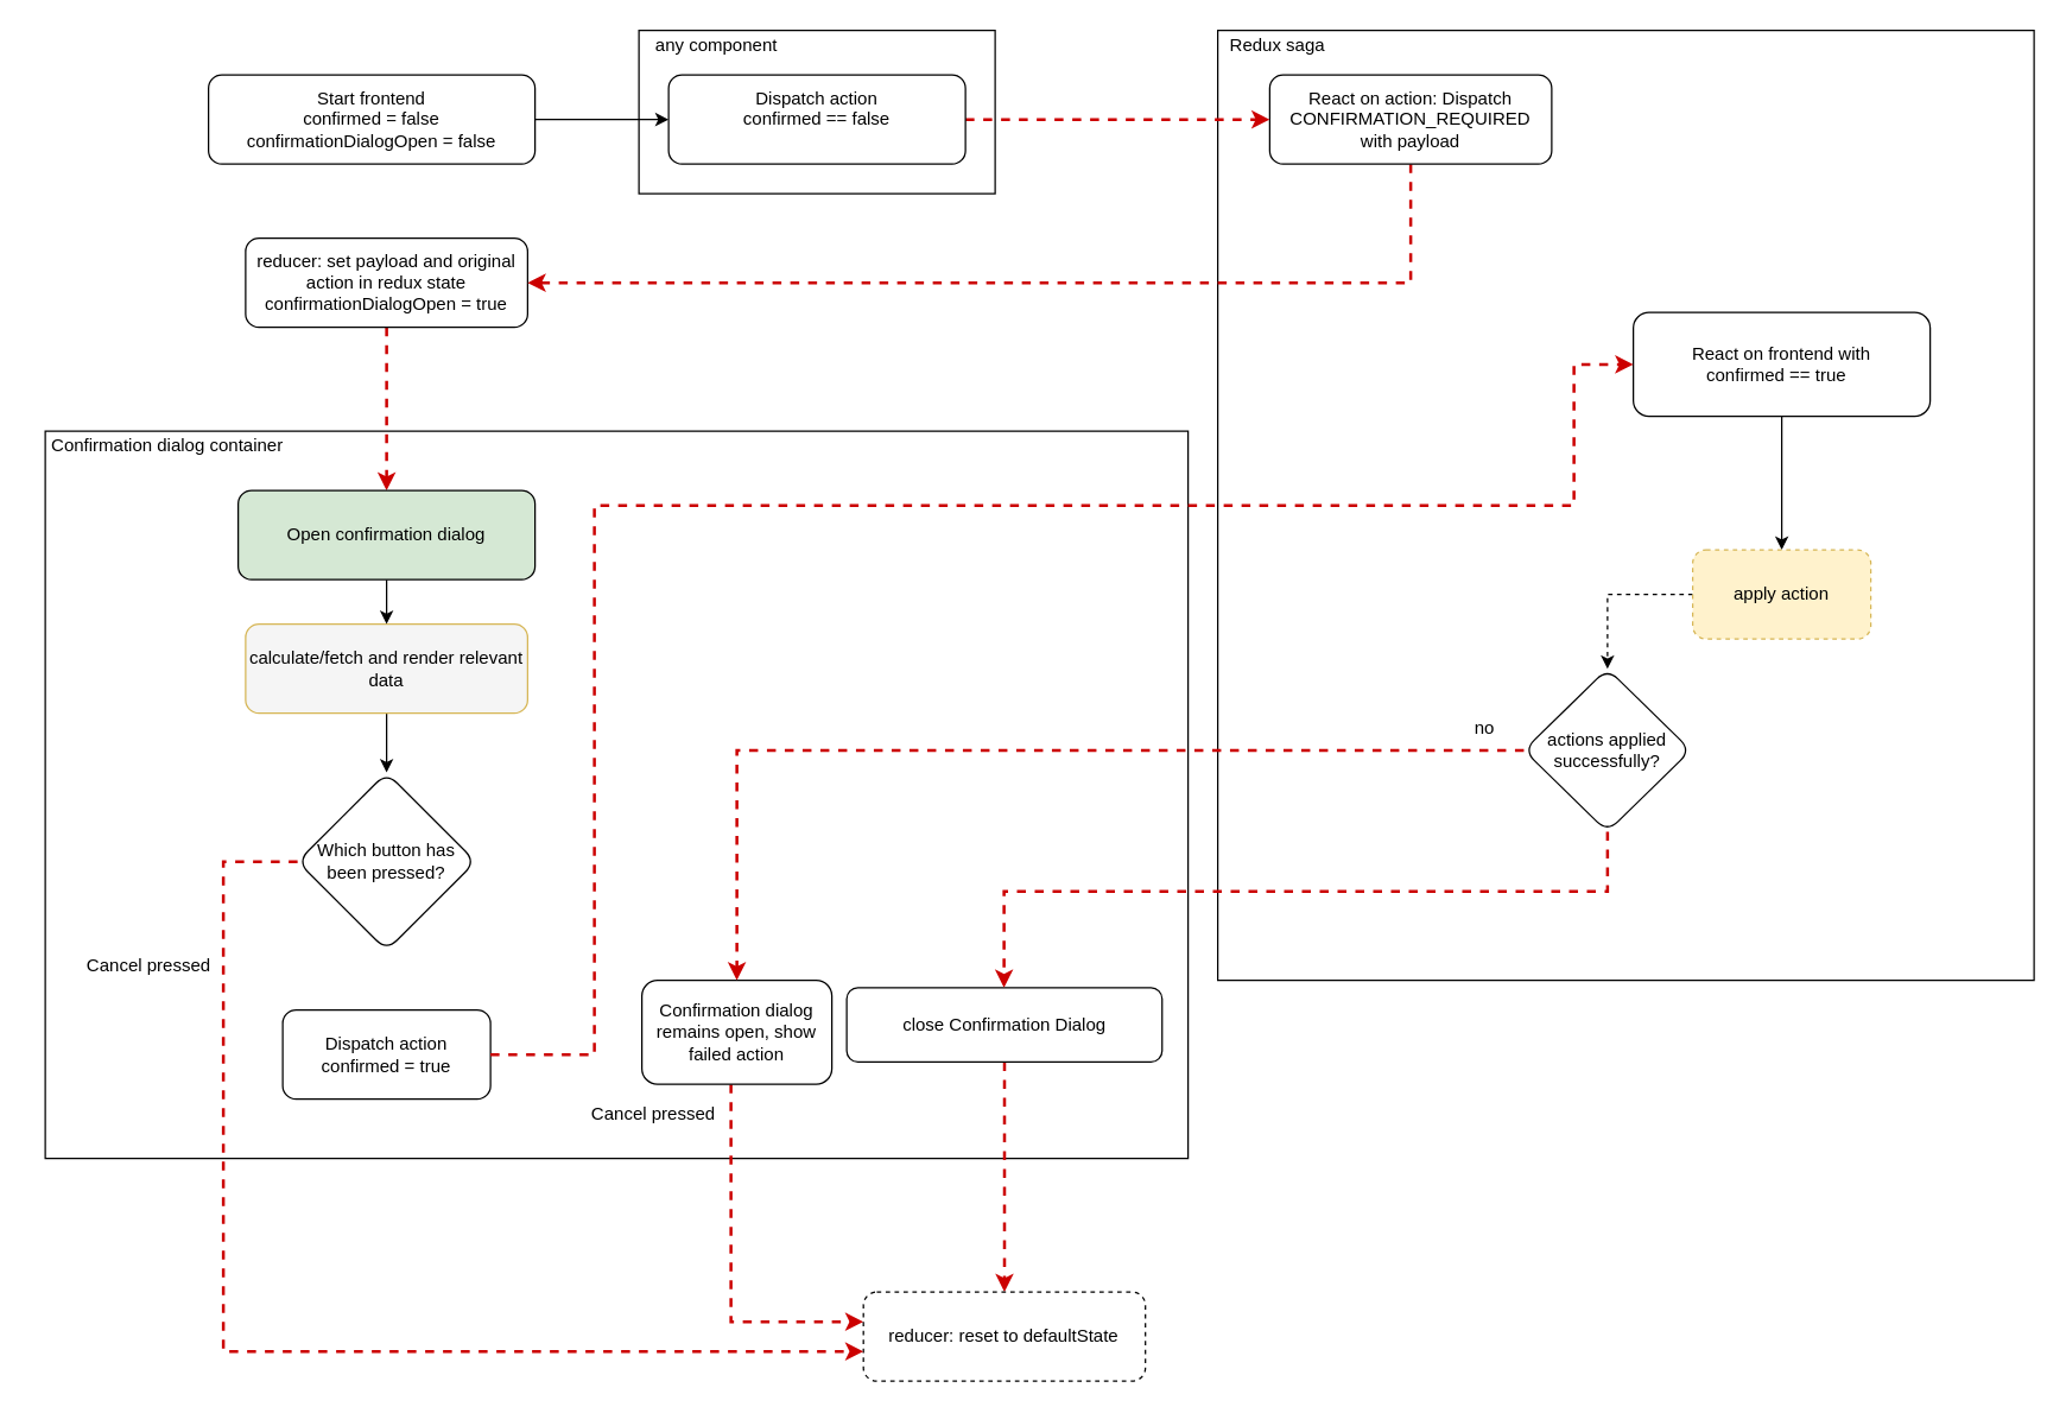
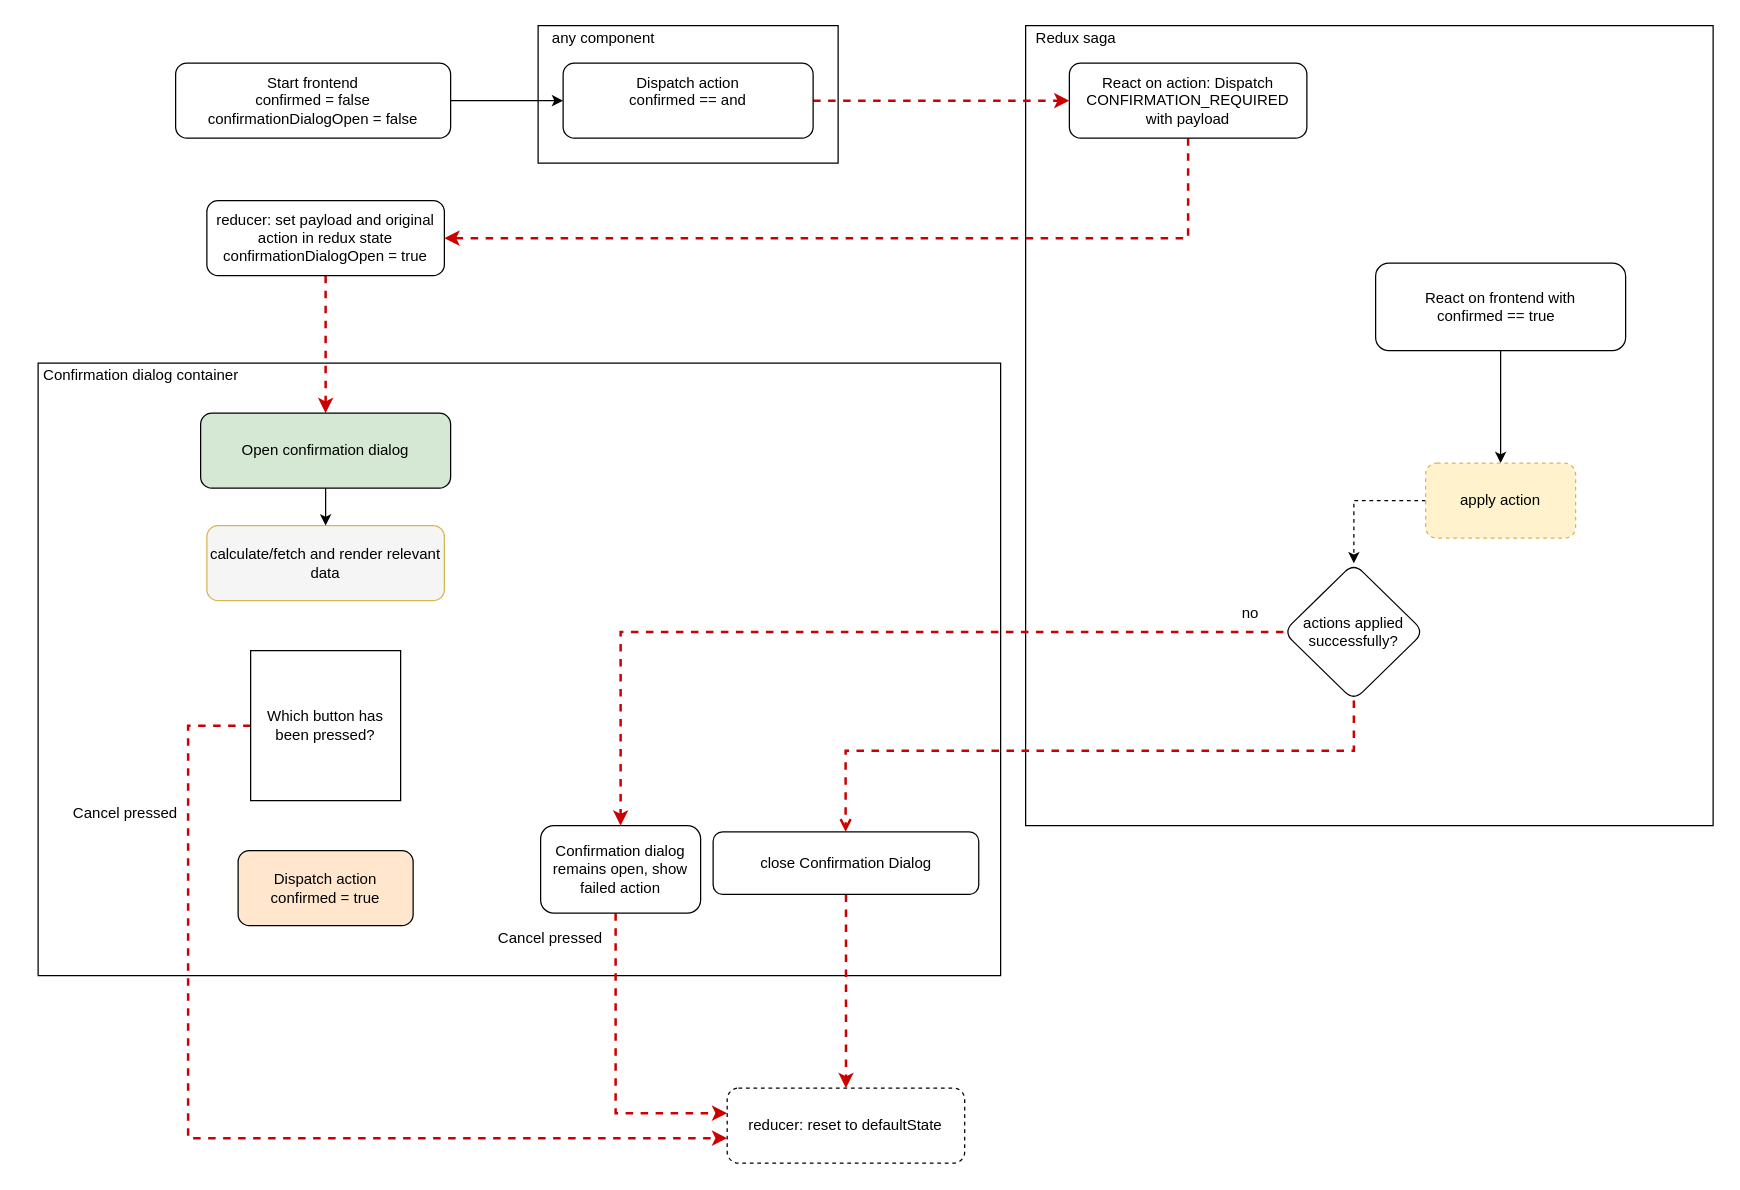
- <mxCell id="29" value="Dispatch action&lt;br&gt;confirmed == false&lt;br&gt;&amp;nbsp;&amp;nbsp;" style="rounded=1;whiteSpace=wrap;html=1;fontSize=12;glass=0;strokeWidth=1;shadow=0;" parent="1" vertex="1"><mxGeometry x="450" y="50" width="200" height="60" as="geometry" /></mxCell>
+ <mxCell id="29" value="Dispatch action&lt;br&gt;confirmed == and&lt;br&gt;&amp;nbsp;&amp;nbsp;" style="rounded=1;whiteSpace=wrap;html=1;fontSize=12;glass=0;strokeWidth=1;shadow=0;" parent="1" vertex="1"><mxGeometry x="450" y="50" width="200" height="60" as="geometry" /></mxCell>
- <mxCell id="36" style="edgeStyle=orthogonalEdgeStyle;rounded=0;orthogonalLoop=1;jettySize=auto;html=1;dashed=1;strokeColor=#CC0000;strokeWidth=2;" parent="1" source="9" target="20" edge="1"><mxGeometry relative="1" as="geometry"><Array as="points"><mxPoint x="400" y="710" /><mxPoint x="400" y="340" /><mxPoint x="1060" y="340" /><mxPoint x="1060" y="245" /></Array></mxGeometry></mxCell>
- <mxCell id="6" style="edgeStyle=orthogonalEdgeStyle;rounded=0;orthogonalLoop=1;jettySize=auto;html=1;" edge="1" parent="1" source="7" target="38"><mxGeometry relative="1" as="geometry" /></mxCell>
- <mxCell id="38" value="Which button has been pressed?" style="rhombus;whiteSpace=wrap;html=1;rounded=1;" vertex="1" parent="1"><mxGeometry x="200" y="520" width="120" height="120" as="geometry" /></mxCell>
+ <mxCell id="38" value="Which button has been pressed?" style="whiteSpace=wrap;html=1;rounded=0;" vertex="1" parent="1"><mxGeometry x="200" y="520" width="120" height="120" as="geometry" /></mxCell>
- <mxCell id="24" style="edgeStyle=orthogonalEdgeStyle;rounded=0;orthogonalLoop=1;jettySize=auto;html=1;dashed=1;strokeColor=#CC0000;strokeWidth=2;" parent="1" source="25" target="21" edge="1"><mxGeometry relative="1" as="geometry"><Array as="points"><mxPoint x="1082" y="600" /><mxPoint x="676" y="600" /></Array></mxGeometry></mxCell>
+ <mxCell id="24" style="edgeStyle=orthogonalEdgeStyle;rounded=0;orthogonalLoop=1;jettySize=auto;html=1;dashed=1;strokeColor=#CC0000;strokeWidth=2;endArrow=open;" parent="1" source="25" target="21" edge="1"><mxGeometry relative="1" as="geometry"><Array as="points"><mxPoint x="1082" y="600" /><mxPoint x="676" y="600" /></Array></mxGeometry></mxCell>
- <mxCell id="9" value="Dispatch action&lt;br&gt;confirmed = true" style="whiteSpace=wrap;html=1;rounded=1;" parent="1" vertex="1"><mxGeometry x="190" y="680" width="140" height="60" as="geometry" /></mxCell>
+ <mxCell id="9" value="Dispatch action&lt;br&gt;confirmed = true" style="whiteSpace=wrap;html=1;rounded=1;fillColor=#ffe6cc;" parent="1" vertex="1"><mxGeometry x="190" y="680" width="140" height="60" as="geometry" /></mxCell>
